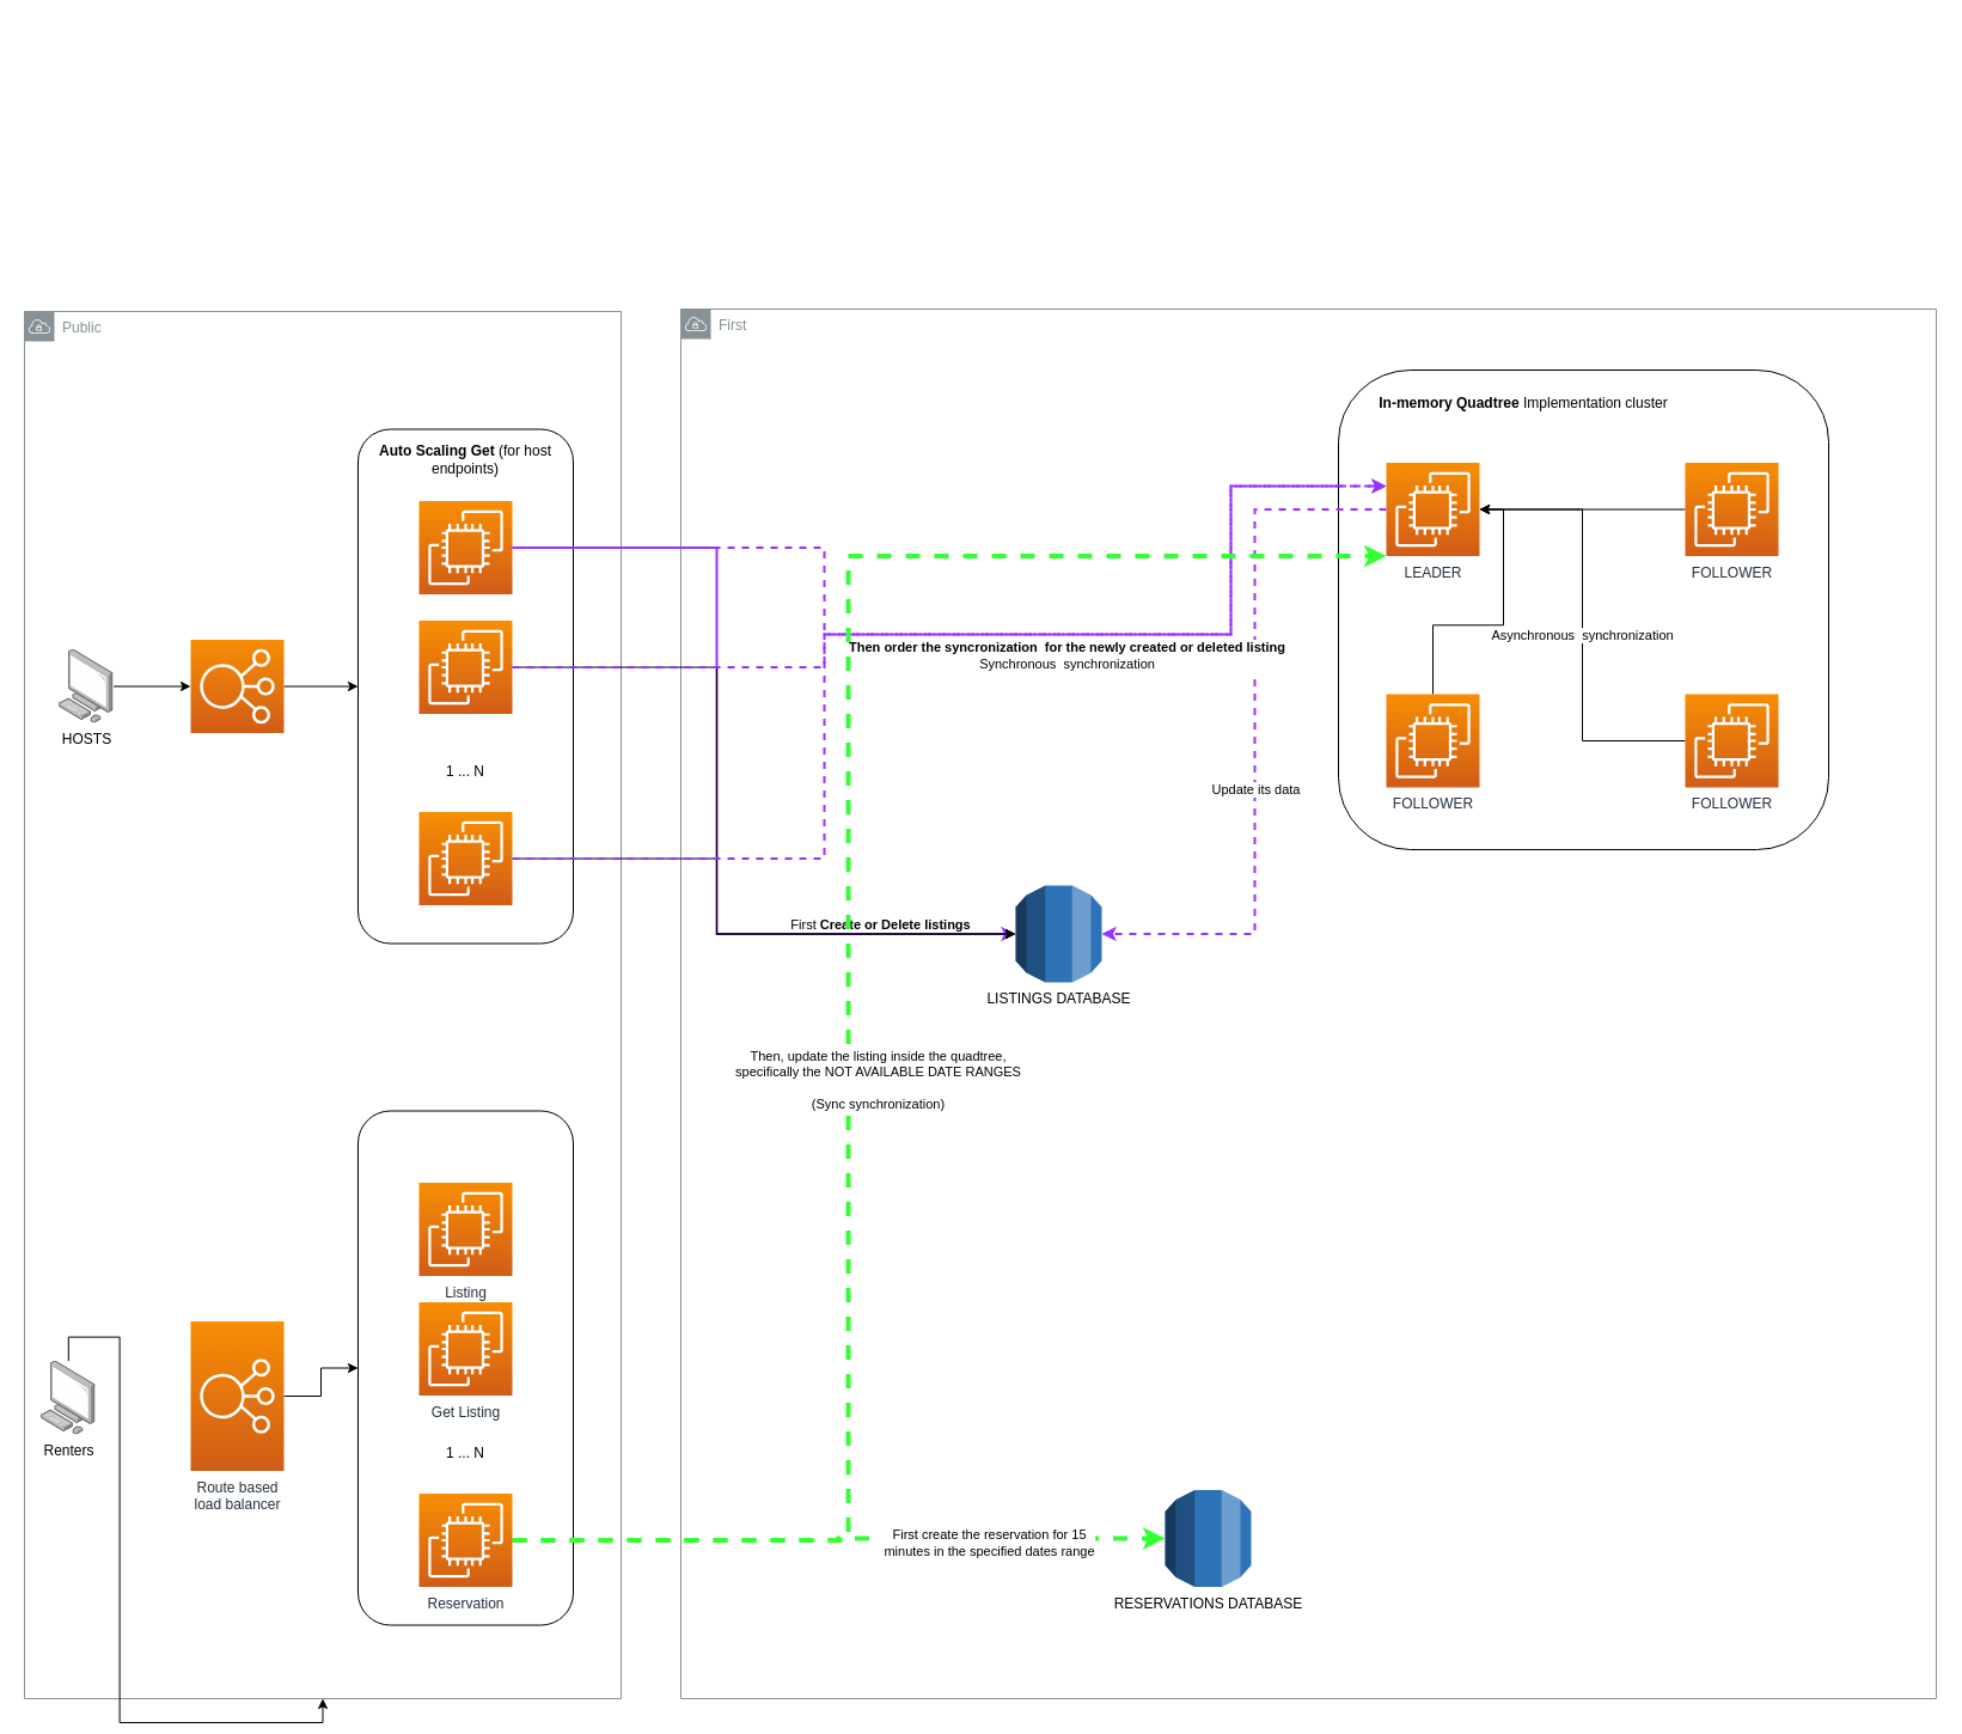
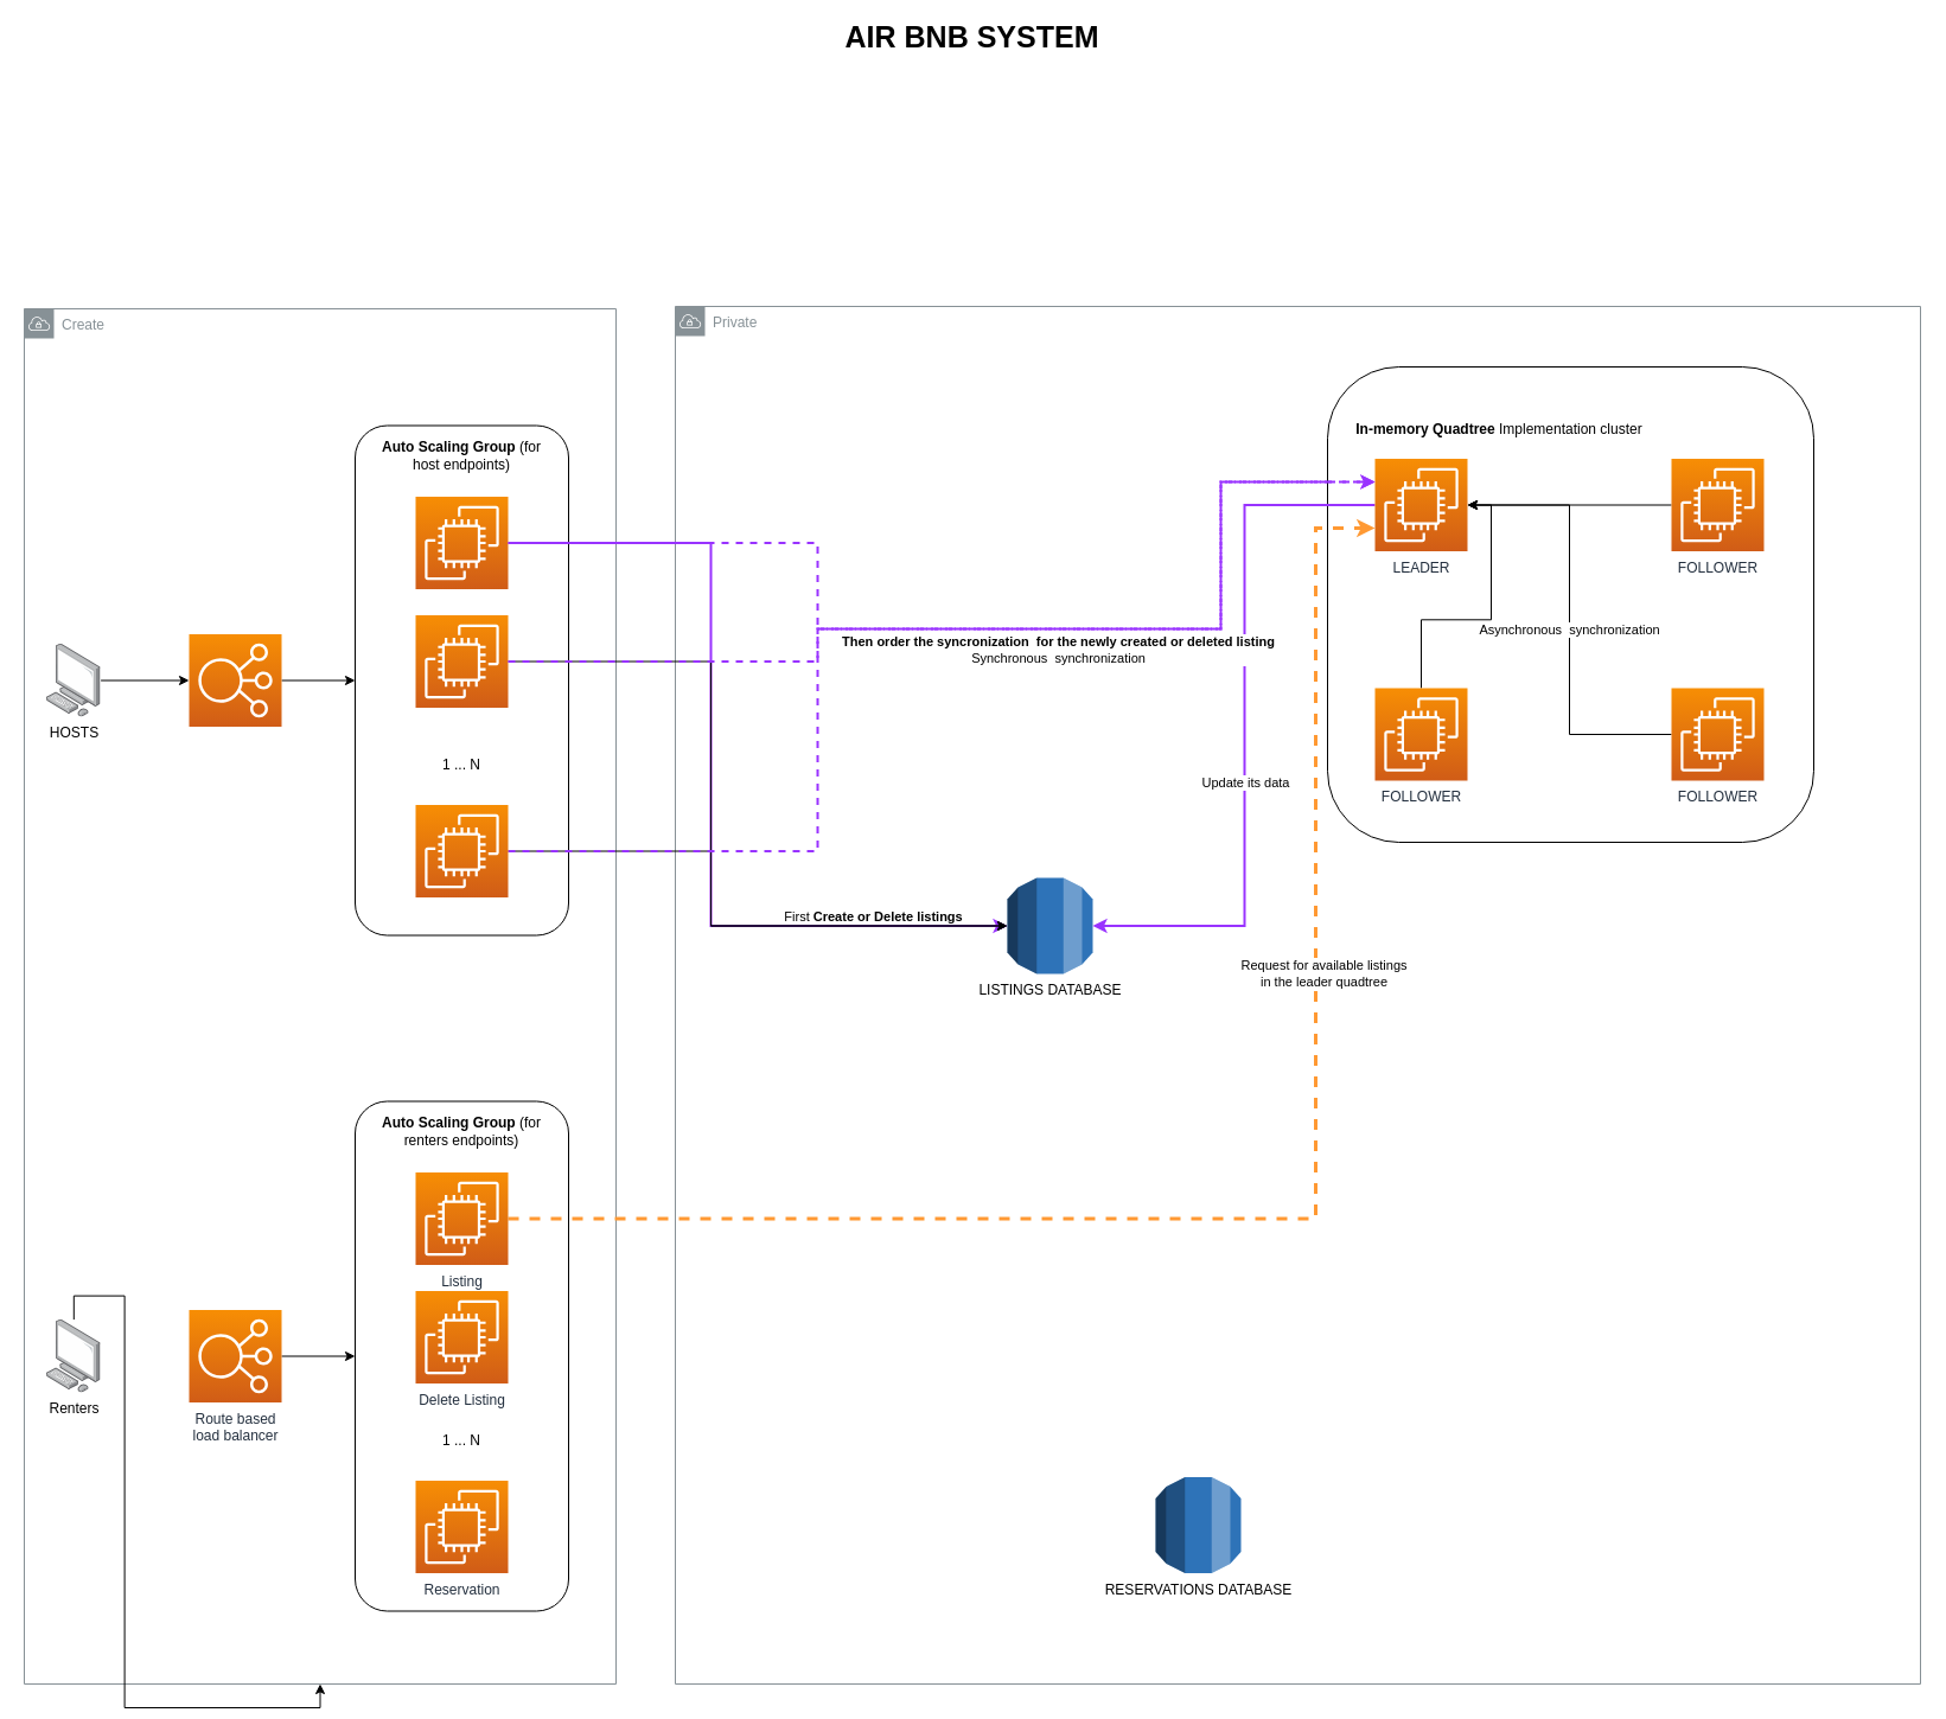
+ <mxCell id="6" value="AIR BNB SYSTEM" style="text;html=1;strokeColor=none;fillColor=none;align=center;verticalAlign=middle;whiteSpace=wrap;rounded=0;fontStyle=1;fontSize=25;" parent="1" vertex="1"><mxGeometry x="624" y="20" width="391" height="20" as="geometry" /></mxCell>
- <mxCell id="5" value="First" style="sketch=0;outlineConnect=0;gradientColor=none;html=1;whiteSpace=wrap;fontSize=12;fontStyle=0;shape=mxgraph.aws4.group;grIcon=mxgraph.aws4.group_vpc;strokeColor=#879196;fillColor=none;verticalAlign=top;align=left;spacingLeft=30;fontColor=#879196;dashed=0;" parent="1" vertex="1"><mxGeometry x="569" y="258" width="1050" height="1162" as="geometry" /></mxCell>
+ <mxCell id="5" value="Private" style="sketch=0;outlineConnect=0;gradientColor=none;html=1;whiteSpace=wrap;fontSize=12;fontStyle=0;shape=mxgraph.aws4.group;grIcon=mxgraph.aws4.group_vpc;strokeColor=#879196;fillColor=none;verticalAlign=top;align=left;spacingLeft=30;fontColor=#879196;dashed=0;" parent="1" vertex="1"><mxGeometry x="569" y="258" width="1050" height="1162" as="geometry" /></mxCell>
- <mxCell id="2" value="Public" style="sketch=0;outlineConnect=0;gradientColor=none;html=1;whiteSpace=wrap;fontSize=12;fontStyle=0;shape=mxgraph.aws4.group;grIcon=mxgraph.aws4.group_vpc;strokeColor=#879196;fillColor=none;verticalAlign=top;align=left;spacingLeft=30;fontColor=#879196;dashed=0;" parent="1" vertex="1"><mxGeometry x="20" y="260" width="499" height="1160" as="geometry" /></mxCell>
+ <mxCell id="2" value="Create" style="sketch=0;outlineConnect=0;gradientColor=none;html=1;whiteSpace=wrap;fontSize=12;fontStyle=0;shape=mxgraph.aws4.group;grIcon=mxgraph.aws4.group_vpc;strokeColor=#879196;fillColor=none;verticalAlign=top;align=left;spacingLeft=30;fontColor=#879196;dashed=0;" parent="1" vertex="1"><mxGeometry x="20" y="260" width="499" height="1160" as="geometry" /></mxCell>
- <mxCell id="34" value="&lt;b&gt;In-memory Quadtree&lt;/b&gt; Implementation cluster" style="text;html=1;strokeColor=none;fillColor=none;align=center;verticalAlign=middle;whiteSpace=wrap;rounded=0;" vertex="1" parent="1"><mxGeometry x="1139" y="322" width="270" height="30" as="geometry" /></mxCell>
+ <mxCell id="34" value="&lt;b&gt;In-memory Quadtree&lt;/b&gt; Implementation cluster" style="text;html=1;strokeColor=none;fillColor=none;align=center;verticalAlign=middle;whiteSpace=wrap;rounded=0;" vertex="1" parent="1"><mxGeometry x="1129" y="347" width="270" height="30" as="geometry" /></mxCell>
- <mxCell id="29" value="&lt;b&gt;Auto Scaling Get&lt;/b&gt; (for host endpoints)" style="text;html=1;strokeColor=none;fillColor=none;align=center;verticalAlign=middle;whiteSpace=wrap;rounded=0;" vertex="1" parent="1"><mxGeometry x="309" y="368.5" width="160" height="30" as="geometry" /></mxCell>
+ <mxCell id="29" value="&lt;b&gt;Auto Scaling Group&lt;/b&gt; (for host endpoints)" style="text;html=1;strokeColor=none;fillColor=none;align=center;verticalAlign=middle;whiteSpace=wrap;rounded=0;" vertex="1" parent="1"><mxGeometry x="309" y="368.5" width="160" height="30" as="geometry" /></mxCell>
- <mxCell id="4" value="HOSTS" style="image;points=[];aspect=fixed;html=1;align=center;shadow=0;dashed=0;image=img/lib/allied_telesis/computer_and_terminals/Personal_Computer.svg;" parent="1" vertex="1"><mxGeometry x="49" y="542.6" width="45.6" height="61.8" as="geometry" /></mxCell>
+ <mxCell id="4" value="HOSTS" style="image;points=[];aspect=fixed;html=1;align=center;shadow=0;dashed=0;image=img/lib/allied_telesis/computer_and_terminals/Personal_Computer.svg;" parent="1" vertex="1"><mxGeometry x="39" y="542.6" width="45.6" height="61.8" as="geometry" /></mxCell>
- <mxCell id="35" style="edgeStyle=orthogonalEdgeStyle;rounded=0;orthogonalLoop=1;jettySize=auto;html=1;entryX=1;entryY=0.5;entryDx=0;entryDy=0;entryPerimeter=0;strokeColor=#9933FF;strokeWidth=2;dashed=1;" edge="1" parent="1" source="37" target="32"><mxGeometry relative="1" as="geometry"><Array as="points"><mxPoint x="1049" y="426" /><mxPoint x="1049" y="780" /></Array></mxGeometry></mxCell>
+ <mxCell id="35" style="edgeStyle=orthogonalEdgeStyle;rounded=0;orthogonalLoop=1;jettySize=auto;html=1;entryX=1;entryY=0.5;entryDx=0;entryDy=0;entryPerimeter=0;strokeColor=#9933FF;strokeWidth=2;" edge="1" parent="1" source="37" target="32"><mxGeometry relative="1" as="geometry"><Array as="points"><mxPoint x="1049" y="426" /><mxPoint x="1049" y="780" /></Array></mxGeometry></mxCell>
- <mxCell id="54" style="edgeStyle=orthogonalEdgeStyle;rounded=0;orthogonalLoop=1;jettySize=auto;html=1;entryX=0;entryY=1;entryDx=0;entryDy=0;entryPerimeter=0;dashed=1;strokeWidth=4;fillColor=#e1d5e7;strokeColor=#33FF33;" edge="1" parent="1" source="56" target="37"><mxGeometry relative="1" as="geometry"><Array as="points"><mxPoint x="709" y="1287" /><mxPoint x="709" y="465" /></Array></mxGeometry></mxCell>
- <mxCell id="55" value="&lt;div&gt;Then, update the listing inside the quadtree, &lt;br&gt;&lt;/div&gt;&lt;div&gt;specifically the NOT AVAILABLE DATE RANGES&lt;br&gt;&lt;/div&gt;&lt;div&gt;&lt;br&gt;&lt;/div&gt;&lt;div&gt;(Sync synchronization)&lt;br&gt;&lt;/div&gt;" style="edgeLabel;html=1;align=center;verticalAlign=middle;resizable=0;points=[];" vertex="1" connectable="0" parent="54"><mxGeometry x="-0.143" y="-4" relative="1" as="geometry"><mxPoint x="20" as="offset" /></mxGeometry></mxCell>
+ <mxCell id="57" value="&lt;b&gt;Auto Scaling Group&lt;/b&gt; (for renters endpoints)" style="text;html=1;strokeColor=none;fillColor=none;align=center;verticalAlign=middle;whiteSpace=wrap;rounded=0;" vertex="1" parent="1"><mxGeometry x="309" y="938.5" width="160" height="30" as="geometry" /></mxCell>
+ <mxCell id="48" style="edgeStyle=orthogonalEdgeStyle;rounded=0;orthogonalLoop=1;jettySize=auto;html=1;entryX=0;entryY=0.75;entryDx=0;entryDy=0;entryPerimeter=0;strokeColor=#FF9933;strokeWidth=3;dashed=1;" edge="1" parent="1" source="50" target="37"><mxGeometry relative="1" as="geometry"><Array as="points"><mxPoint x="1109" y="1028" /><mxPoint x="1109" y="445" /></Array></mxGeometry></mxCell>
+ <mxCell id="49" value="&lt;div&gt;Request for available listings &lt;br&gt;&lt;/div&gt;&lt;div&gt;in the leader quadtree &lt;/div&gt;" style="edgeLabel;html=1;align=center;verticalAlign=middle;resizable=0;points=[];" vertex="1" connectable="0" parent="48"><mxGeometry x="0.396" y="-6" relative="1" as="geometry"><mxPoint y="29" as="offset" /></mxGeometry></mxCell>
- <mxCell id="59" value="&lt;div&gt;Route based &lt;br&gt;&lt;/div&gt;&lt;div&gt;load balancer&lt;/div&gt;" style="sketch=0;points=[[0,0,0],[0.25,0,0],[0.5,0,0],[0.75,0,0],[1,0,0],[0,1,0],[0.25,1,0],[0.5,1,0],[0.75,1,0],[1,1,0],[0,0.25,0],[0,0.5,0],[0,0.75,0],[1,0.25,0],[1,0.5,0],[1,0.75,0]];outlineConnect=0;fontColor=#232F3E;gradientColor=#F78E04;gradientDirection=north;fillColor=#D05C17;strokeColor=#ffffff;dashed=0;verticalLabelPosition=bottom;verticalAlign=top;align=center;html=1;fontSize=12;fontStyle=0;aspect=fixed;shape=mxgraph.aws4.resourceIcon;resIcon=mxgraph.aws4.elastic_load_balancing;" vertex="1" parent="1"><mxGeometry x="159" y="1104.5" width="78" height="125" as="geometry" /></mxCell>
+ <mxCell id="59" value="&lt;div&gt;Route based &lt;br&gt;&lt;/div&gt;&lt;div&gt;load balancer&lt;/div&gt;" style="sketch=0;points=[[0,0,0],[0.25,0,0],[0.5,0,0],[0.75,0,0],[1,0,0],[0,1,0],[0.25,1,0],[0.5,1,0],[0.75,1,0],[1,1,0],[0,0.25,0],[0,0.5,0],[0,0.75,0],[1,0.25,0],[1,0.5,0],[1,0.75,0]];outlineConnect=0;fontColor=#232F3E;gradientColor=#F78E04;gradientDirection=north;fillColor=#D05C17;strokeColor=#ffffff;dashed=0;verticalLabelPosition=bottom;verticalAlign=top;align=center;html=1;fontSize=12;fontStyle=0;aspect=fixed;shape=mxgraph.aws4.resourceIcon;resIcon=mxgraph.aws4.elastic_load_balancing;" vertex="1" parent="1"><mxGeometry x="159" y="1104.5" width="78" height="78" as="geometry" /></mxCell>
- <mxCell id="9" value="&lt;div&gt;Renters&lt;/div&gt;" style="image;points=[];aspect=fixed;html=1;align=center;shadow=0;dashed=0;image=img/lib/allied_telesis/computer_and_terminals/Personal_Computer.svg;" parent="1" vertex="1"><mxGeometry x="34" y="1137.6" width="45.6" height="61.8" as="geometry" /></mxCell>
+ <mxCell id="9" value="&lt;div&gt;Renters&lt;/div&gt;" style="image;points=[];aspect=fixed;html=1;align=center;shadow=0;dashed=0;image=img/lib/allied_telesis/computer_and_terminals/Personal_Computer.svg;" parent="1" vertex="1"><mxGeometry x="39" y="1112.6" width="45.6" height="61.8" as="geometry" /></mxCell>
- <mxCell id="51" value="Get Listing" style="sketch=0;points=[[0,0,0],[0.25,0,0],[0.5,0,0],[0.75,0,0],[1,0,0],[0,1,0],[0.25,1,0],[0.5,1,0],[0.75,1,0],[1,1,0],[0,0.25,0],[0,0.5,0],[0,0.75,0],[1,0.25,0],[1,0.5,0],[1,0.75,0]];outlineConnect=0;fontColor=#232F3E;gradientColor=#F78E04;gradientDirection=north;fillColor=#D05C17;strokeColor=#ffffff;dashed=0;verticalLabelPosition=bottom;verticalAlign=top;align=center;html=1;fontSize=12;fontStyle=0;aspect=fixed;shape=mxgraph.aws4.resourceIcon;resIcon=mxgraph.aws4.ec2;" vertex="1" parent="1"><mxGeometry x="350" y="1088.5" width="78" height="78" as="geometry" /></mxCell>
+ <mxCell id="51" value="Delete Listing" style="sketch=0;points=[[0,0,0],[0.25,0,0],[0.5,0,0],[0.75,0,0],[1,0,0],[0,1,0],[0.25,1,0],[0.5,1,0],[0.75,1,0],[1,1,0],[0,0.25,0],[0,0.5,0],[0,0.75,0],[1,0.25,0],[1,0.5,0],[1,0.75,0]];outlineConnect=0;fontColor=#232F3E;gradientColor=#F78E04;gradientDirection=north;fillColor=#D05C17;strokeColor=#ffffff;dashed=0;verticalLabelPosition=bottom;verticalAlign=top;align=center;html=1;fontSize=12;fontStyle=0;aspect=fixed;shape=mxgraph.aws4.resourceIcon;resIcon=mxgraph.aws4.ec2;" vertex="1" parent="1"><mxGeometry x="350" y="1088.5" width="78" height="78" as="geometry" /></mxCell>
- <mxCell id="52" style="edgeStyle=orthogonalEdgeStyle;rounded=0;orthogonalLoop=1;jettySize=auto;html=1;entryX=0;entryY=0.5;entryDx=0;entryDy=0;entryPerimeter=0;dashed=1;strokeWidth=4;strokeColor=#33FF33;" edge="1" parent="1" source="56" target="7"><mxGeometry relative="1" as="geometry" /></mxCell>
- <mxCell id="53" value="&lt;div&gt;First create the reservation for 15 &lt;br&gt;&lt;/div&gt;&lt;div&gt;minutes in the specified dates range &lt;/div&gt;" style="edgeLabel;html=1;align=center;verticalAlign=middle;resizable=0;points=[];" vertex="1" connectable="0" parent="52"><mxGeometry x="0.605" y="-3" relative="1" as="geometry"><mxPoint x="-39" as="offset" /></mxGeometry></mxCell>
